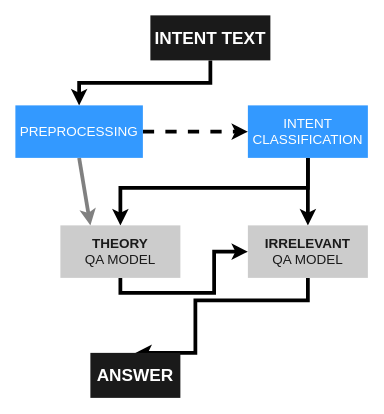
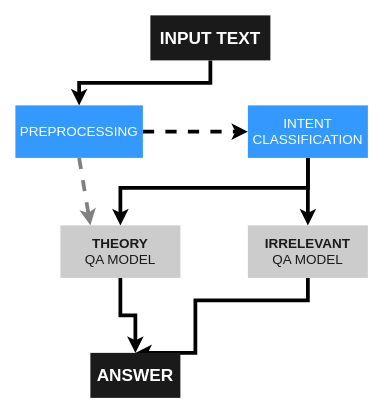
- <mxCell id="5" value="&lt;font style=&quot;font-size: 23px&quot;&gt;INTENT TEXT&lt;br&gt;&lt;/font&gt;" style="rounded=0;whiteSpace=wrap;html=1;fillColor=#1A1A1A;fontStyle=1;fontSize=23;labelBorderColor=none;strokeColor=none;fontColor=#FFFFFF;" parent="1" vertex="1"><mxGeometry x="200" y="20" width="160" height="60" as="geometry" /></mxCell>
+ <mxCell id="5" value="&lt;font style=&quot;font-size: 23px&quot;&gt;INPUT TEXT&lt;br&gt;&lt;/font&gt;" style="rounded=0;whiteSpace=wrap;html=1;fillColor=#1A1A1A;fontStyle=1;fontSize=23;labelBorderColor=none;strokeColor=none;fontColor=#FFFFFF;" parent="1" vertex="1"><mxGeometry x="200" y="20" width="160" height="60" as="geometry" /></mxCell>
- <mxCell id="2" style="edgeStyle=none;rounded=0;orthogonalLoop=1;jettySize=auto;html=1;exitX=0.5;exitY=1;exitDx=0;exitDy=0;dashed=0;strokeColor=#808080;strokeWidth=5;fontSize=18;fontColor=#1A1A1A;entryX=0.25;entryY=0;entryDx=0;entryDy=0;" parent="1" source="10" target="13" edge="1"><mxGeometry relative="1" as="geometry" /></mxCell>
+ <mxCell id="2" style="edgeStyle=none;rounded=0;orthogonalLoop=1;jettySize=auto;html=1;exitX=0.5;exitY=1;exitDx=0;exitDy=0;dashed=1;strokeColor=#808080;strokeWidth=5;fontSize=18;fontColor=#1A1A1A;entryX=0.25;entryY=0;entryDx=0;entryDy=0;" parent="1" source="10" target="13" edge="1"><mxGeometry relative="1" as="geometry" /></mxCell>
- <mxCell id="3" style="edgeStyle=orthogonalEdgeStyle;rounded=0;orthogonalLoop=1;jettySize=auto;html=1;exitX=0.5;exitY=1;exitDx=0;exitDy=0;strokeColor=#000000;strokeWidth=5;fontSize=18;fontColor=#1A1A1A;" parent="1" source="13" target="12" edge="1"><mxGeometry relative="1" as="geometry" /></mxCell>
+ <mxCell id="3" style="edgeStyle=orthogonalEdgeStyle;rounded=0;orthogonalLoop=1;jettySize=auto;html=1;exitX=0.5;exitY=1;exitDx=0;exitDy=0;entryX=0.5;entryY=0;entryDx=0;entryDy=0;strokeColor=#000000;strokeWidth=5;fontSize=18;fontColor=#1A1A1A;" parent="1" source="13" target="14" edge="1"><mxGeometry relative="1" as="geometry" /></mxCell>
